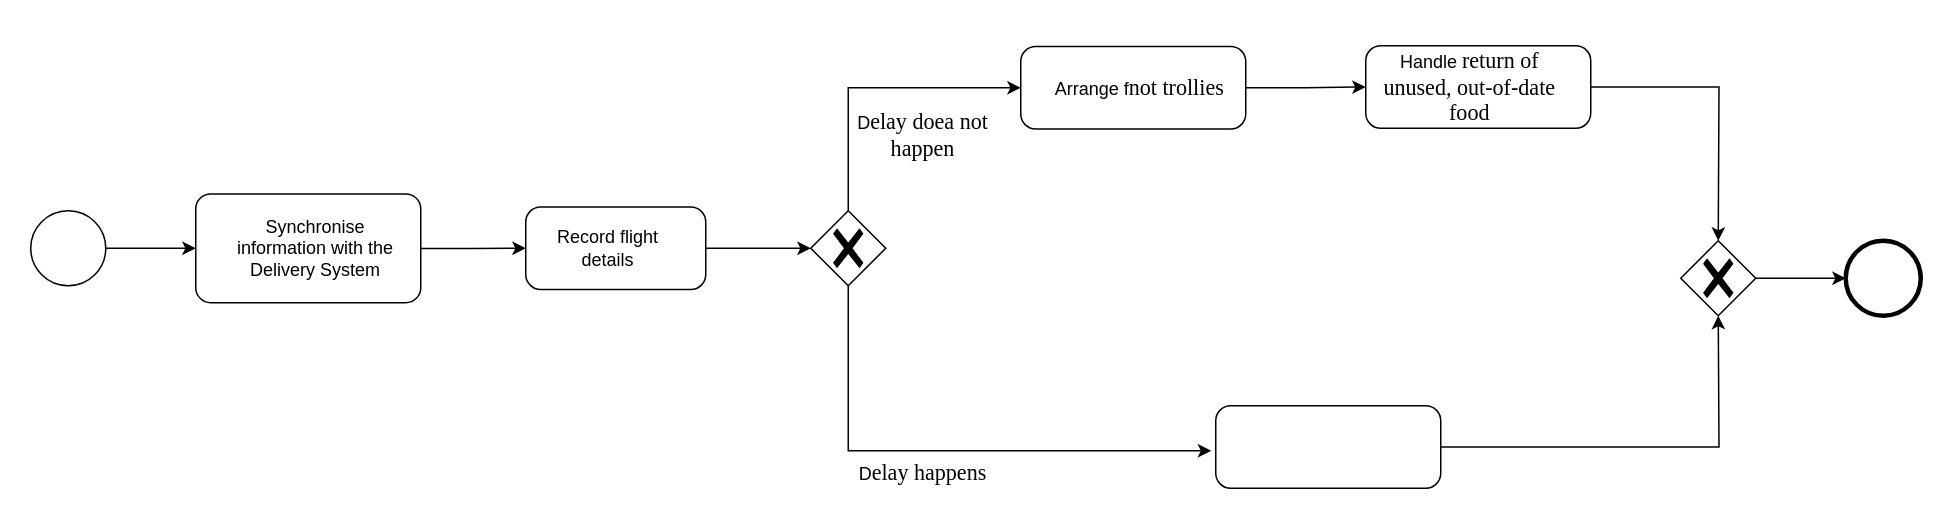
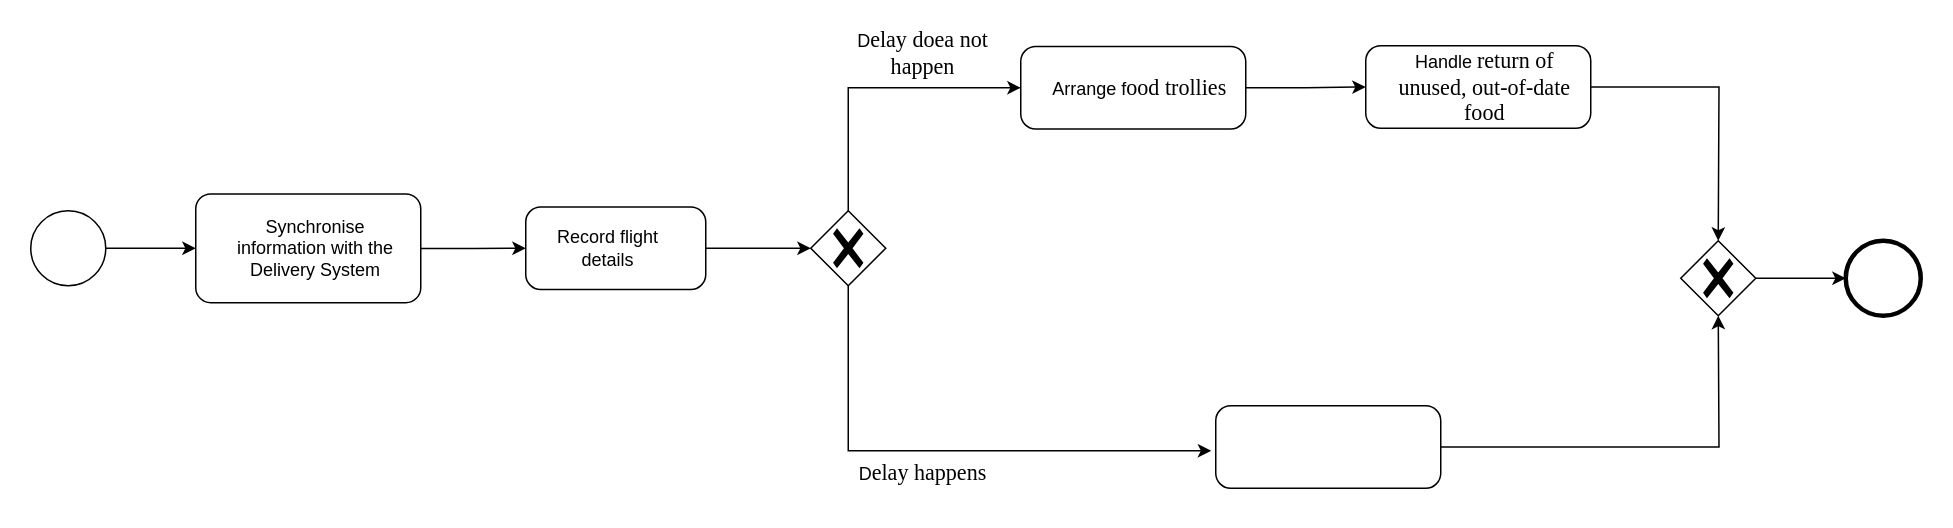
- <mxCell id="14" value="Handle&amp;nbsp;&lt;span style=&quot;font-family: Calibri; font-size: 11.04pt; background-color: initial;&quot;&gt;return of unused, out-of-date food&lt;/span&gt;" style="text;html=1;align=center;verticalAlign=middle;whiteSpace=wrap;rounded=0;" parent="13" vertex="1"><mxGeometry x="8.75" y="12.5" width="121.25" height="30" as="geometry" /></mxCell>
+ <mxCell id="14" value="Handle&amp;nbsp;&lt;span style=&quot;font-family: Calibri; font-size: 11.04pt; background-color: initial;&quot;&gt;return of unused, out-of-date food&lt;/span&gt;" style="text;html=1;align=center;verticalAlign=middle;whiteSpace=wrap;rounded=0;" parent="13" vertex="1"><mxGeometry x="18.75" y="12.5" width="121.25" height="30" as="geometry" /></mxCell>
- <mxCell id="10" value="&lt;div&gt;&lt;span style=&quot;background-color: initial;&quot;&gt;Arrange f&lt;/span&gt;&lt;span style=&quot;font-size: 11.04pt; font-family: Calibri;&quot;&gt;not trollies&lt;/span&gt;&lt;/div&gt;" style="text;html=1;align=center;verticalAlign=middle;whiteSpace=wrap;rounded=0;" parent="9" vertex="1"><mxGeometry x="18.75" y="12.5" width="121.25" height="30" as="geometry" /></mxCell>
+ <mxCell id="10" value="&lt;div&gt;&lt;span style=&quot;background-color: initial;&quot;&gt;Arrange f&lt;/span&gt;&lt;span style=&quot;font-size: 11.04pt; font-family: Calibri;&quot;&gt;ood trollies&lt;/span&gt;&lt;/div&gt;" style="text;html=1;align=center;verticalAlign=middle;whiteSpace=wrap;rounded=0;" parent="9" vertex="1"><mxGeometry x="18.75" y="12.5" width="121.25" height="30" as="geometry" /></mxCell>
- <mxCell id="19" value="&lt;span style=&quot;background-color: initial;&quot;&gt;D&lt;/span&gt;&lt;span style=&quot;background-color: initial; font-family: Calibri; font-size: 11.04pt;&quot;&gt;elay doea not happen&lt;/span&gt;" style="text;html=1;align=center;verticalAlign=middle;whiteSpace=wrap;rounded=0;" parent="1" vertex="1"><mxGeometry x="570" y="75" width="90" height="30" as="geometry" /></mxCell>
+ <mxCell id="19" value="&lt;span style=&quot;background-color: initial;&quot;&gt;D&lt;/span&gt;&lt;span style=&quot;background-color: initial; font-family: Calibri; font-size: 11.04pt;&quot;&gt;elay doea not happen&lt;/span&gt;" style="text;html=1;align=center;verticalAlign=middle;whiteSpace=wrap;rounded=0;" parent="1" vertex="1"><mxGeometry x="570" y="20" width="90" height="30" as="geometry" /></mxCell>
